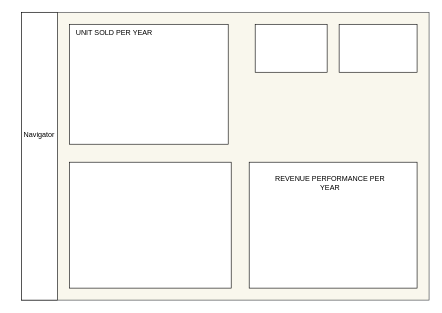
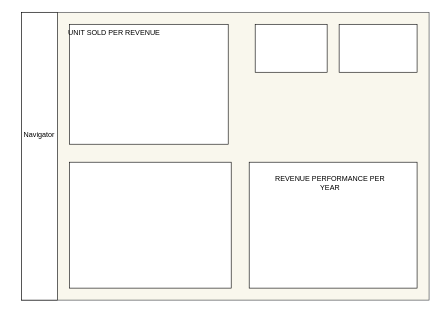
- <mxCell id="11" value="UNIT SOLD PER YEAR" style="text;html=1;strokeColor=none;fillColor=none;align=center;verticalAlign=middle;whiteSpace=wrap;rounded=0;" vertex="1" parent="1"><mxGeometry x="110" y="40" width="160" height="30" as="geometry" /></mxCell>
+ <mxCell id="11" value="UNIT SOLD PER REVENUE" style="text;html=1;strokeColor=none;fillColor=none;align=center;verticalAlign=middle;whiteSpace=wrap;rounded=0;" vertex="1" parent="1"><mxGeometry x="110" y="40" width="160" height="30" as="geometry" /></mxCell>
